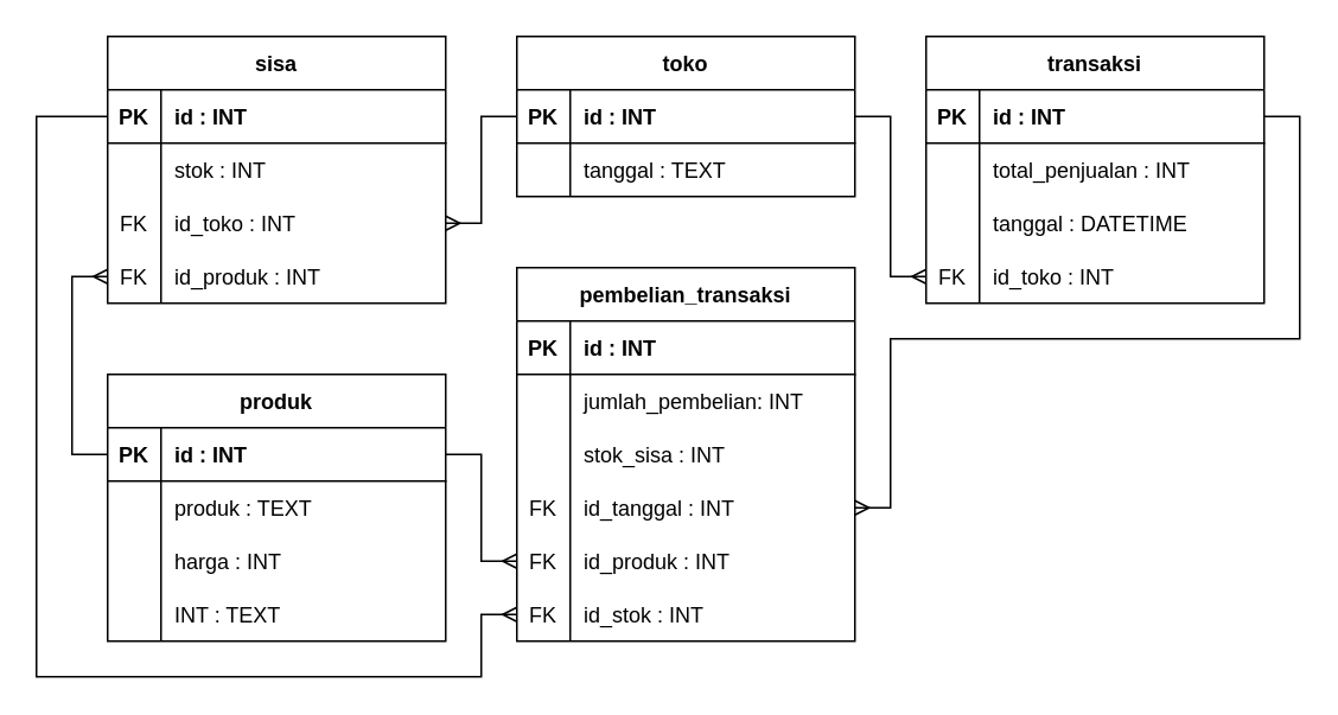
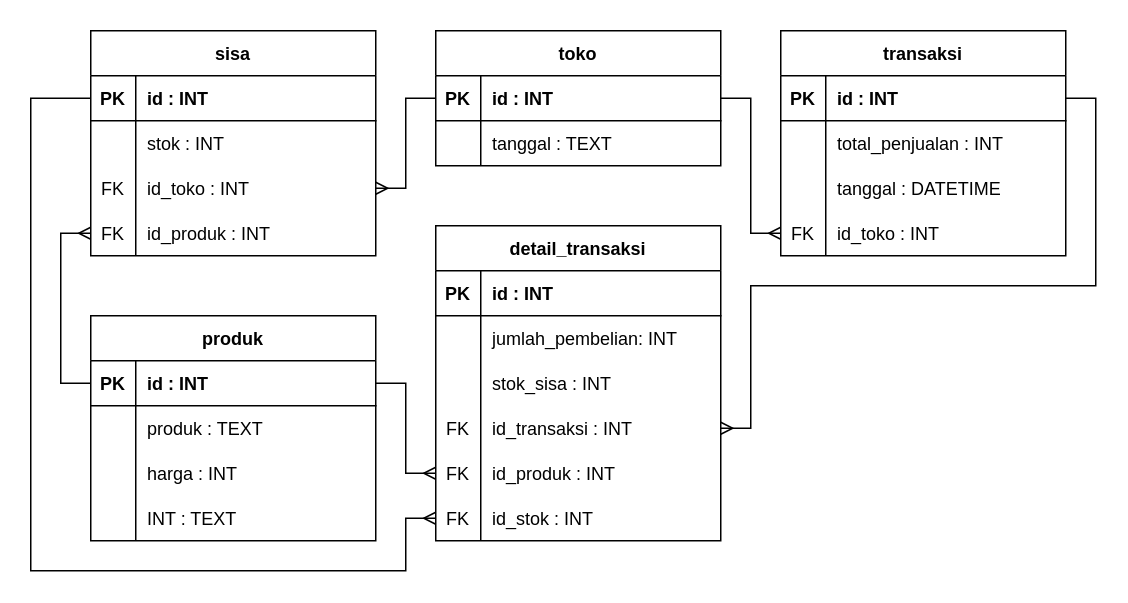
- <mxCell id="21" value="pembelian_transaksi" style="shape=table;startSize=30;container=1;collapsible=1;childLayout=tableLayout;fixedRows=1;rowLines=0;fontStyle=1;align=center;resizeLast=1;columnLines=1;horizontal=1;arcSize=15;" parent="1" vertex="1"><mxGeometry x="290" y="150" width="190" height="210" as="geometry" /></mxCell>
+ <mxCell id="21" value="detail_transaksi" style="shape=table;startSize=30;container=1;collapsible=1;childLayout=tableLayout;fixedRows=1;rowLines=0;fontStyle=1;align=center;resizeLast=1;columnLines=1;horizontal=1;arcSize=15;" parent="1" vertex="1"><mxGeometry x="290" y="150" width="190" height="210" as="geometry" /></mxCell>
- <mxCell id="33" value="id_tanggal : INT" style="shape=partialRectangle;connectable=0;fillColor=none;top=0;left=0;bottom=0;right=0;align=left;spacingLeft=6;overflow=hidden;" parent="31" vertex="1"><mxGeometry x="30" width="160" height="30" as="geometry" /></mxCell>
+ <mxCell id="33" value="id_transaksi : INT" style="shape=partialRectangle;connectable=0;fillColor=none;top=0;left=0;bottom=0;right=0;align=left;spacingLeft=6;overflow=hidden;" parent="31" vertex="1"><mxGeometry x="30" width="160" height="30" as="geometry" /></mxCell>
